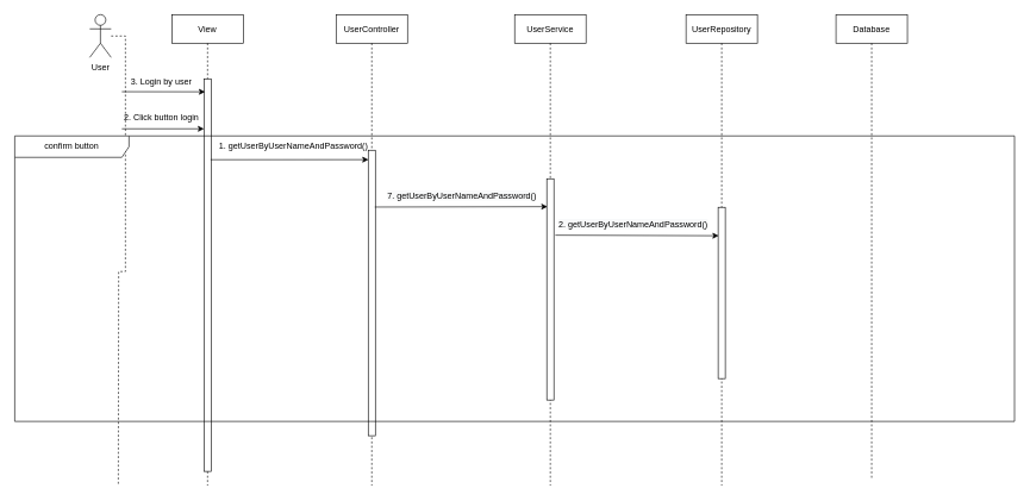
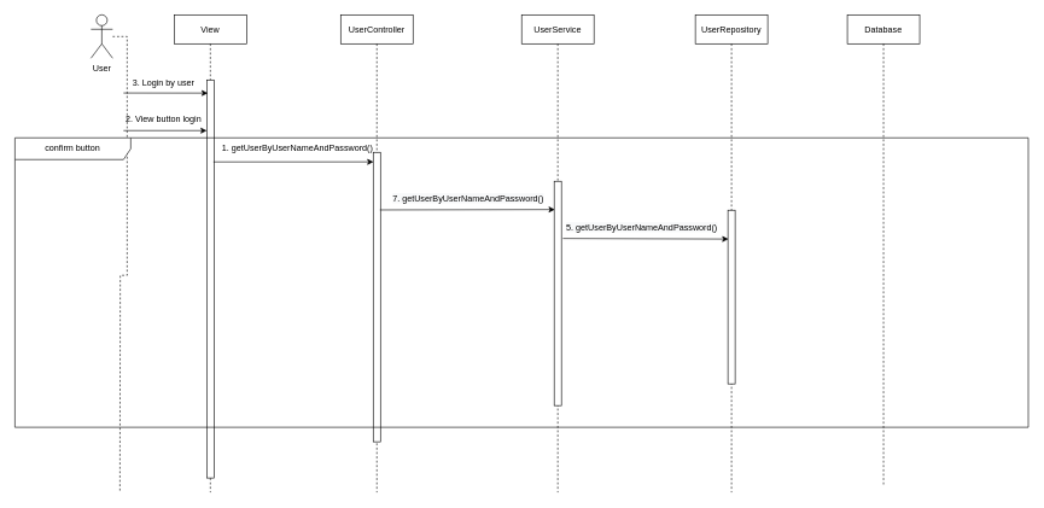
- <mxCell id="16" value="&lt;blockquote style=&quot;margin: 0 0 0 40px; border: none; padding: 0px;&quot;&gt;&lt;font style=&quot;font-size: 12px; font-weight: normal;&quot;&gt;2. Click button login&lt;/font&gt;&lt;/blockquote&gt;" style="text;strokeColor=none;fillColor=none;html=1;fontSize=24;fontStyle=1;verticalAlign=middle;align=center;" vertex="1" parent="1"><mxGeometry x="150" y="150" width="110" height="20" as="geometry" /></mxCell>
+ <mxCell id="16" value="&lt;blockquote style=&quot;margin: 0 0 0 40px; border: none; padding: 0px;&quot;&gt;&lt;font style=&quot;font-size: 12px; font-weight: normal;&quot;&gt;2. View button login&lt;/font&gt;&lt;/blockquote&gt;" style="text;strokeColor=none;fillColor=none;html=1;fontSize=24;fontStyle=1;verticalAlign=middle;align=center;" vertex="1" parent="1"><mxGeometry x="150" y="150" width="110" height="20" as="geometry" /></mxCell>
- <mxCell id="23" value="&lt;span style=&quot;color: rgb(0, 0, 0); font-family: Helvetica; font-size: 12px; font-style: normal; font-variant-ligatures: normal; font-variant-caps: normal; font-weight: 400; letter-spacing: normal; orphans: 2; text-align: center; text-indent: 0px; text-transform: none; widows: 2; word-spacing: 0px; -webkit-text-stroke-width: 0px; background-color: rgb(248, 249, 250); text-decoration-thickness: initial; text-decoration-style: initial; text-decoration-color: initial; float: none; display: inline !important;&quot;&gt;2. getUserByUserNameAndPassword()&lt;/span&gt;" style="text;whiteSpace=wrap;html=1;fontSize=12;" vertex="1" parent="1"><mxGeometry x="780" y="300" width="240" height="40" as="geometry" /></mxCell>
+ <mxCell id="23" value="&lt;span style=&quot;color: rgb(0, 0, 0); font-family: Helvetica; font-size: 12px; font-style: normal; font-variant-ligatures: normal; font-variant-caps: normal; font-weight: 400; letter-spacing: normal; orphans: 2; text-align: center; text-indent: 0px; text-transform: none; widows: 2; word-spacing: 0px; -webkit-text-stroke-width: 0px; background-color: rgb(248, 249, 250); text-decoration-thickness: initial; text-decoration-style: initial; text-decoration-color: initial; float: none; display: inline !important;&quot;&gt;5. getUserByUserNameAndPassword()&lt;/span&gt;" style="text;whiteSpace=wrap;html=1;fontSize=12;" vertex="1" parent="1"><mxGeometry x="780" y="300" width="240" height="40" as="geometry" /></mxCell>
